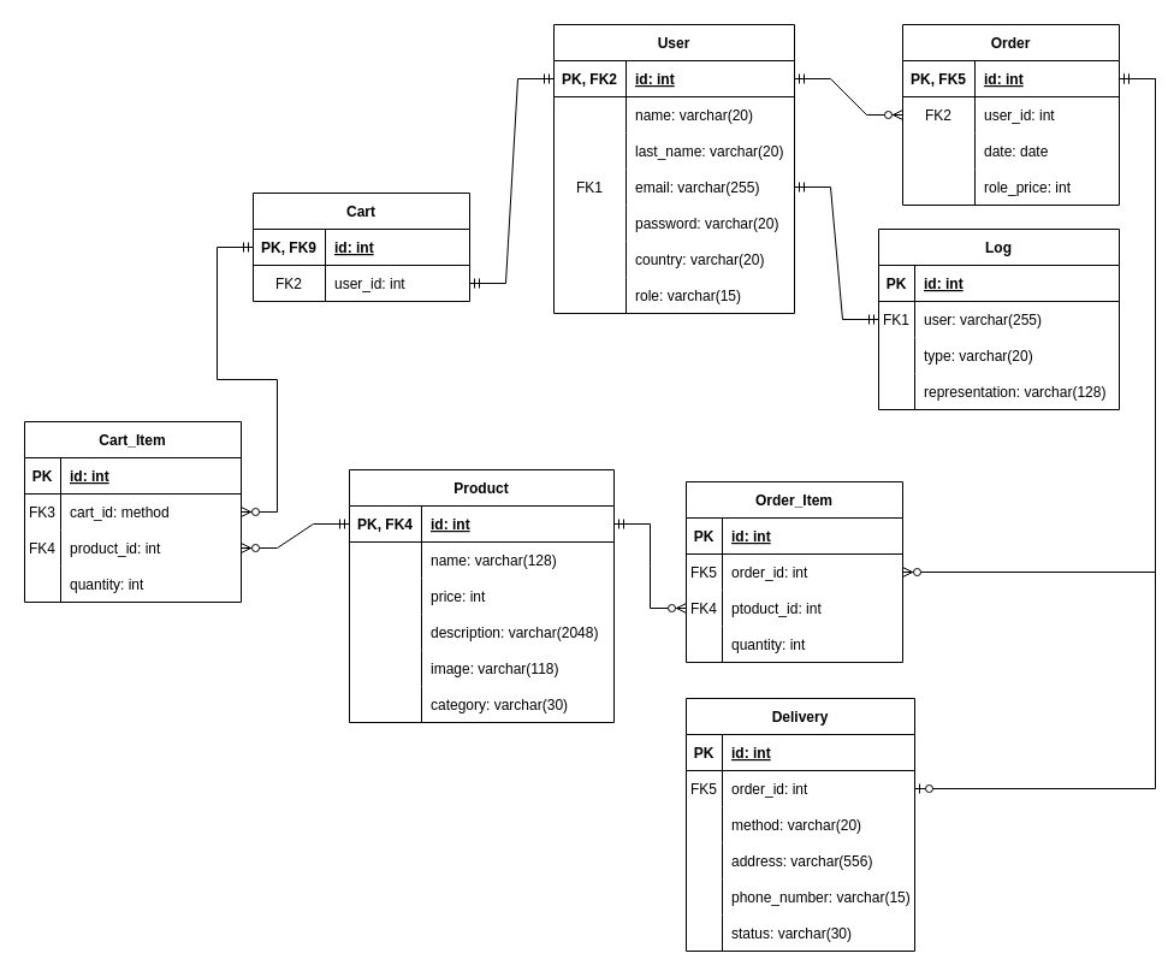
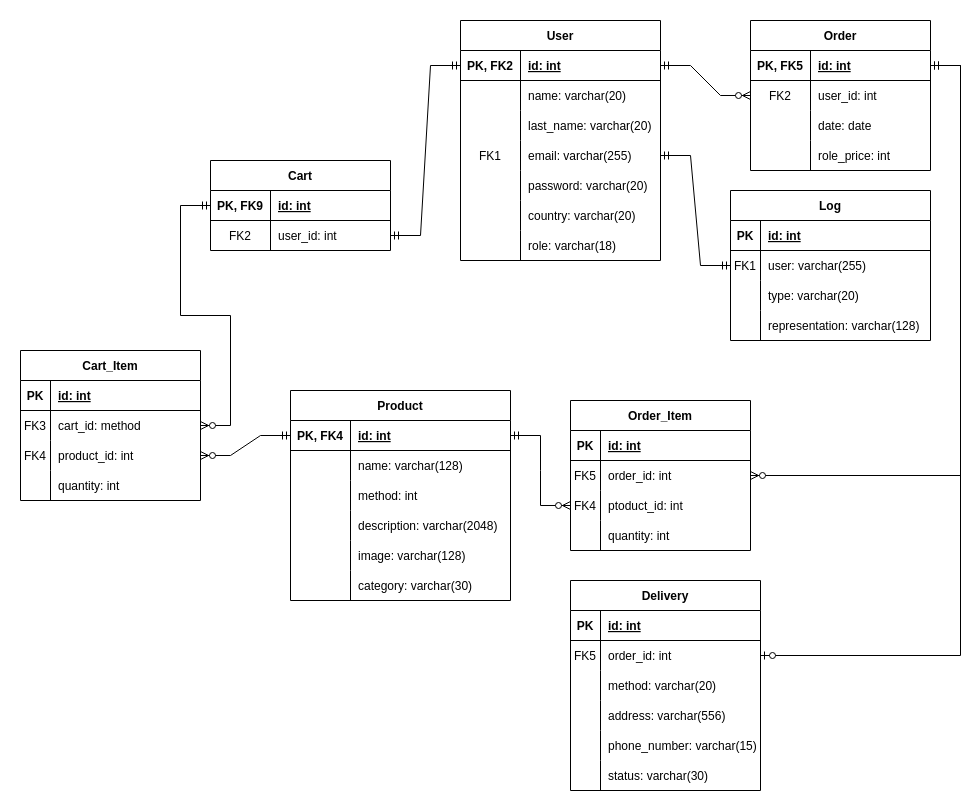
- <mxCell id="23" value="role: varchar(15)" style="shape=partialRectangle;connectable=0;fillColor=none;top=0;left=0;bottom=0;right=0;align=left;spacingLeft=6;overflow=hidden;" parent="21" vertex="1"><mxGeometry x="60" width="140" height="30" as="geometry"><mxRectangle width="140" height="30" as="alternateBounds" /></mxGeometry></mxCell>
+ <mxCell id="23" value="role: varchar(18)" style="shape=partialRectangle;connectable=0;fillColor=none;top=0;left=0;bottom=0;right=0;align=left;spacingLeft=6;overflow=hidden;" parent="21" vertex="1"><mxGeometry x="60" width="140" height="30" as="geometry"><mxRectangle width="140" height="30" as="alternateBounds" /></mxGeometry></mxCell>
- <mxCell id="33" value="price: int" style="shape=partialRectangle;connectable=0;fillColor=none;top=0;left=0;bottom=0;right=0;align=left;spacingLeft=6;overflow=hidden;" parent="31" vertex="1"><mxGeometry x="60" width="160" height="30" as="geometry"><mxRectangle width="160" height="30" as="alternateBounds" /></mxGeometry></mxCell>
+ <mxCell id="33" value="method: int" style="shape=partialRectangle;connectable=0;fillColor=none;top=0;left=0;bottom=0;right=0;align=left;spacingLeft=6;overflow=hidden;" parent="31" vertex="1"><mxGeometry x="60" width="160" height="30" as="geometry"><mxRectangle width="160" height="30" as="alternateBounds" /></mxGeometry></mxCell>
- <mxCell id="39" value="image: varchar(118)" style="shape=partialRectangle;connectable=0;fillColor=none;top=0;left=0;bottom=0;right=0;align=left;spacingLeft=6;overflow=hidden;" parent="37" vertex="1"><mxGeometry x="60" width="160" height="30" as="geometry"><mxRectangle width="160" height="30" as="alternateBounds" /></mxGeometry></mxCell>
+ <mxCell id="39" value="image: varchar(128)" style="shape=partialRectangle;connectable=0;fillColor=none;top=0;left=0;bottom=0;right=0;align=left;spacingLeft=6;overflow=hidden;" parent="37" vertex="1"><mxGeometry x="60" width="160" height="30" as="geometry"><mxRectangle width="160" height="30" as="alternateBounds" /></mxGeometry></mxCell>
